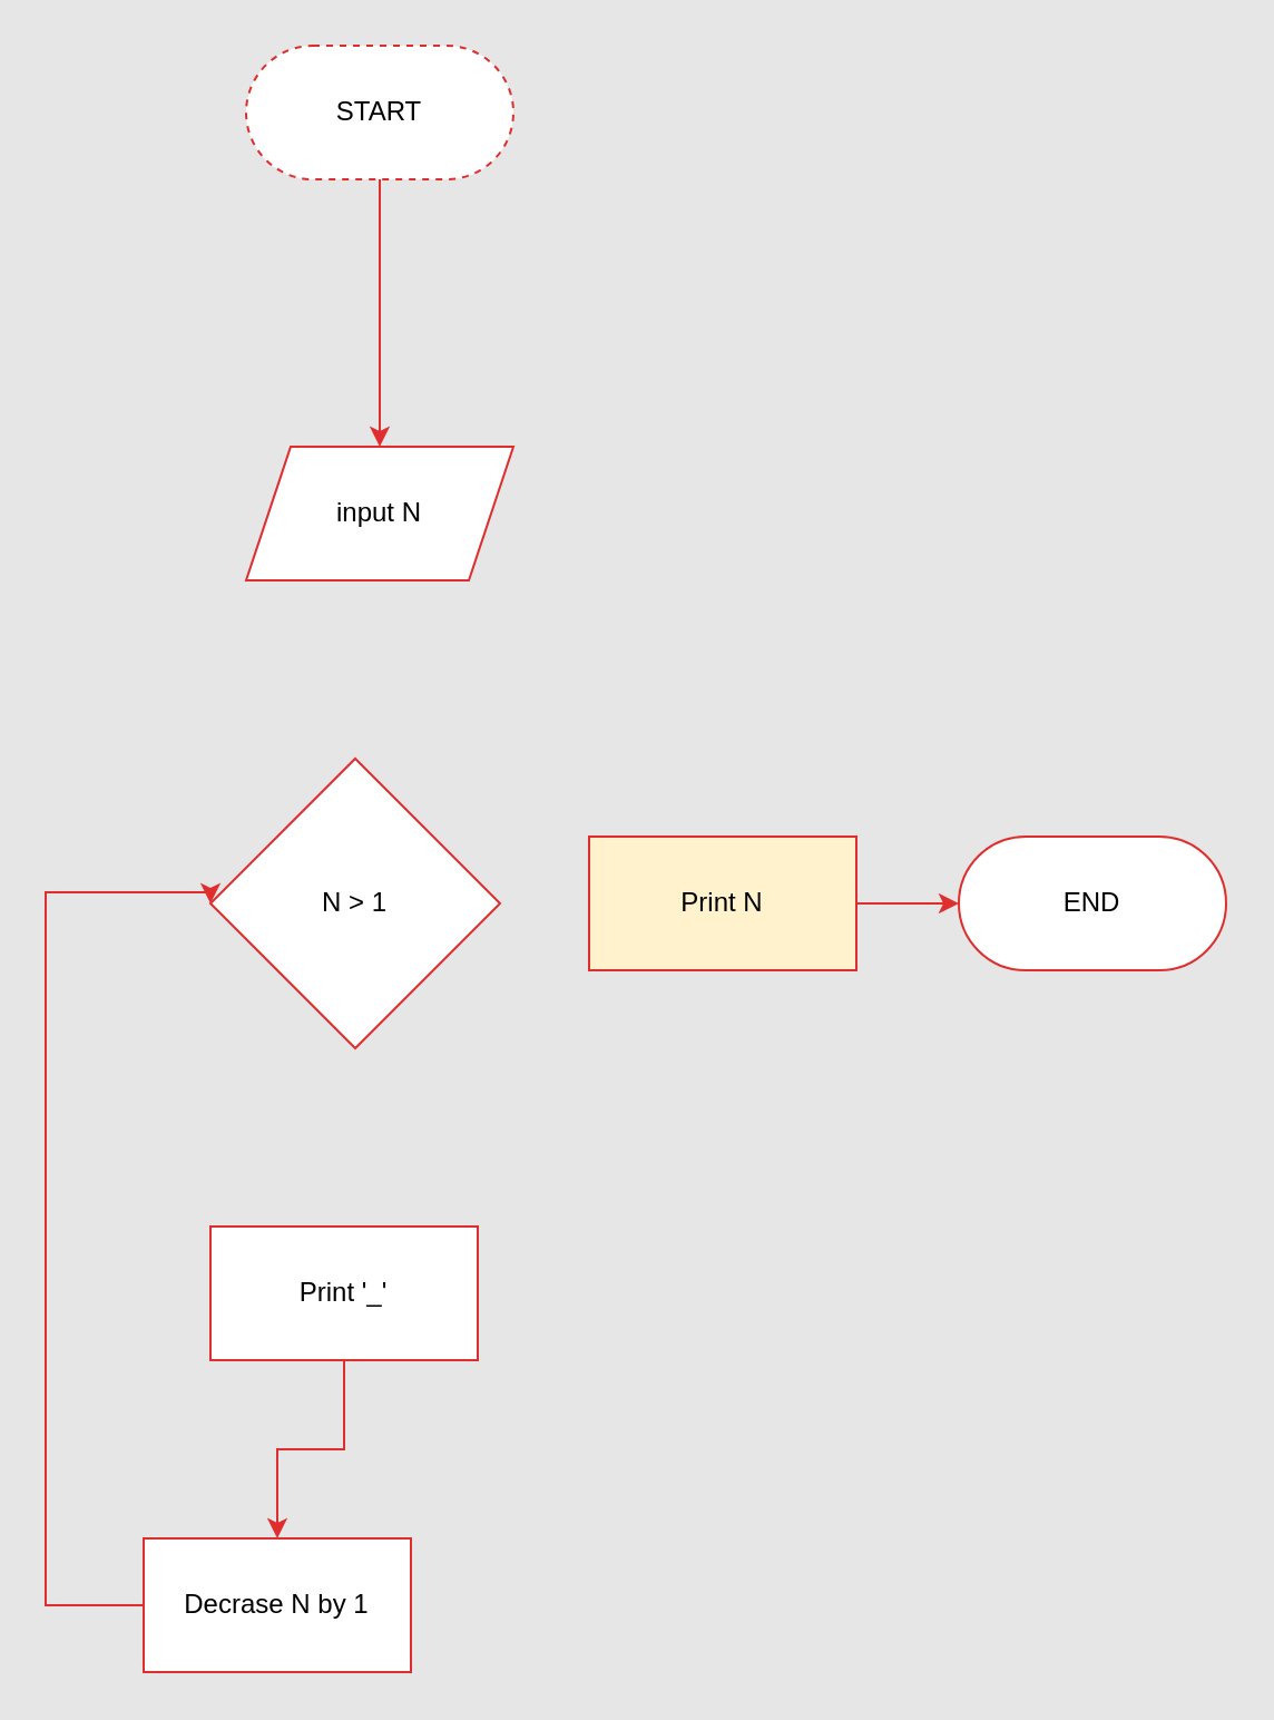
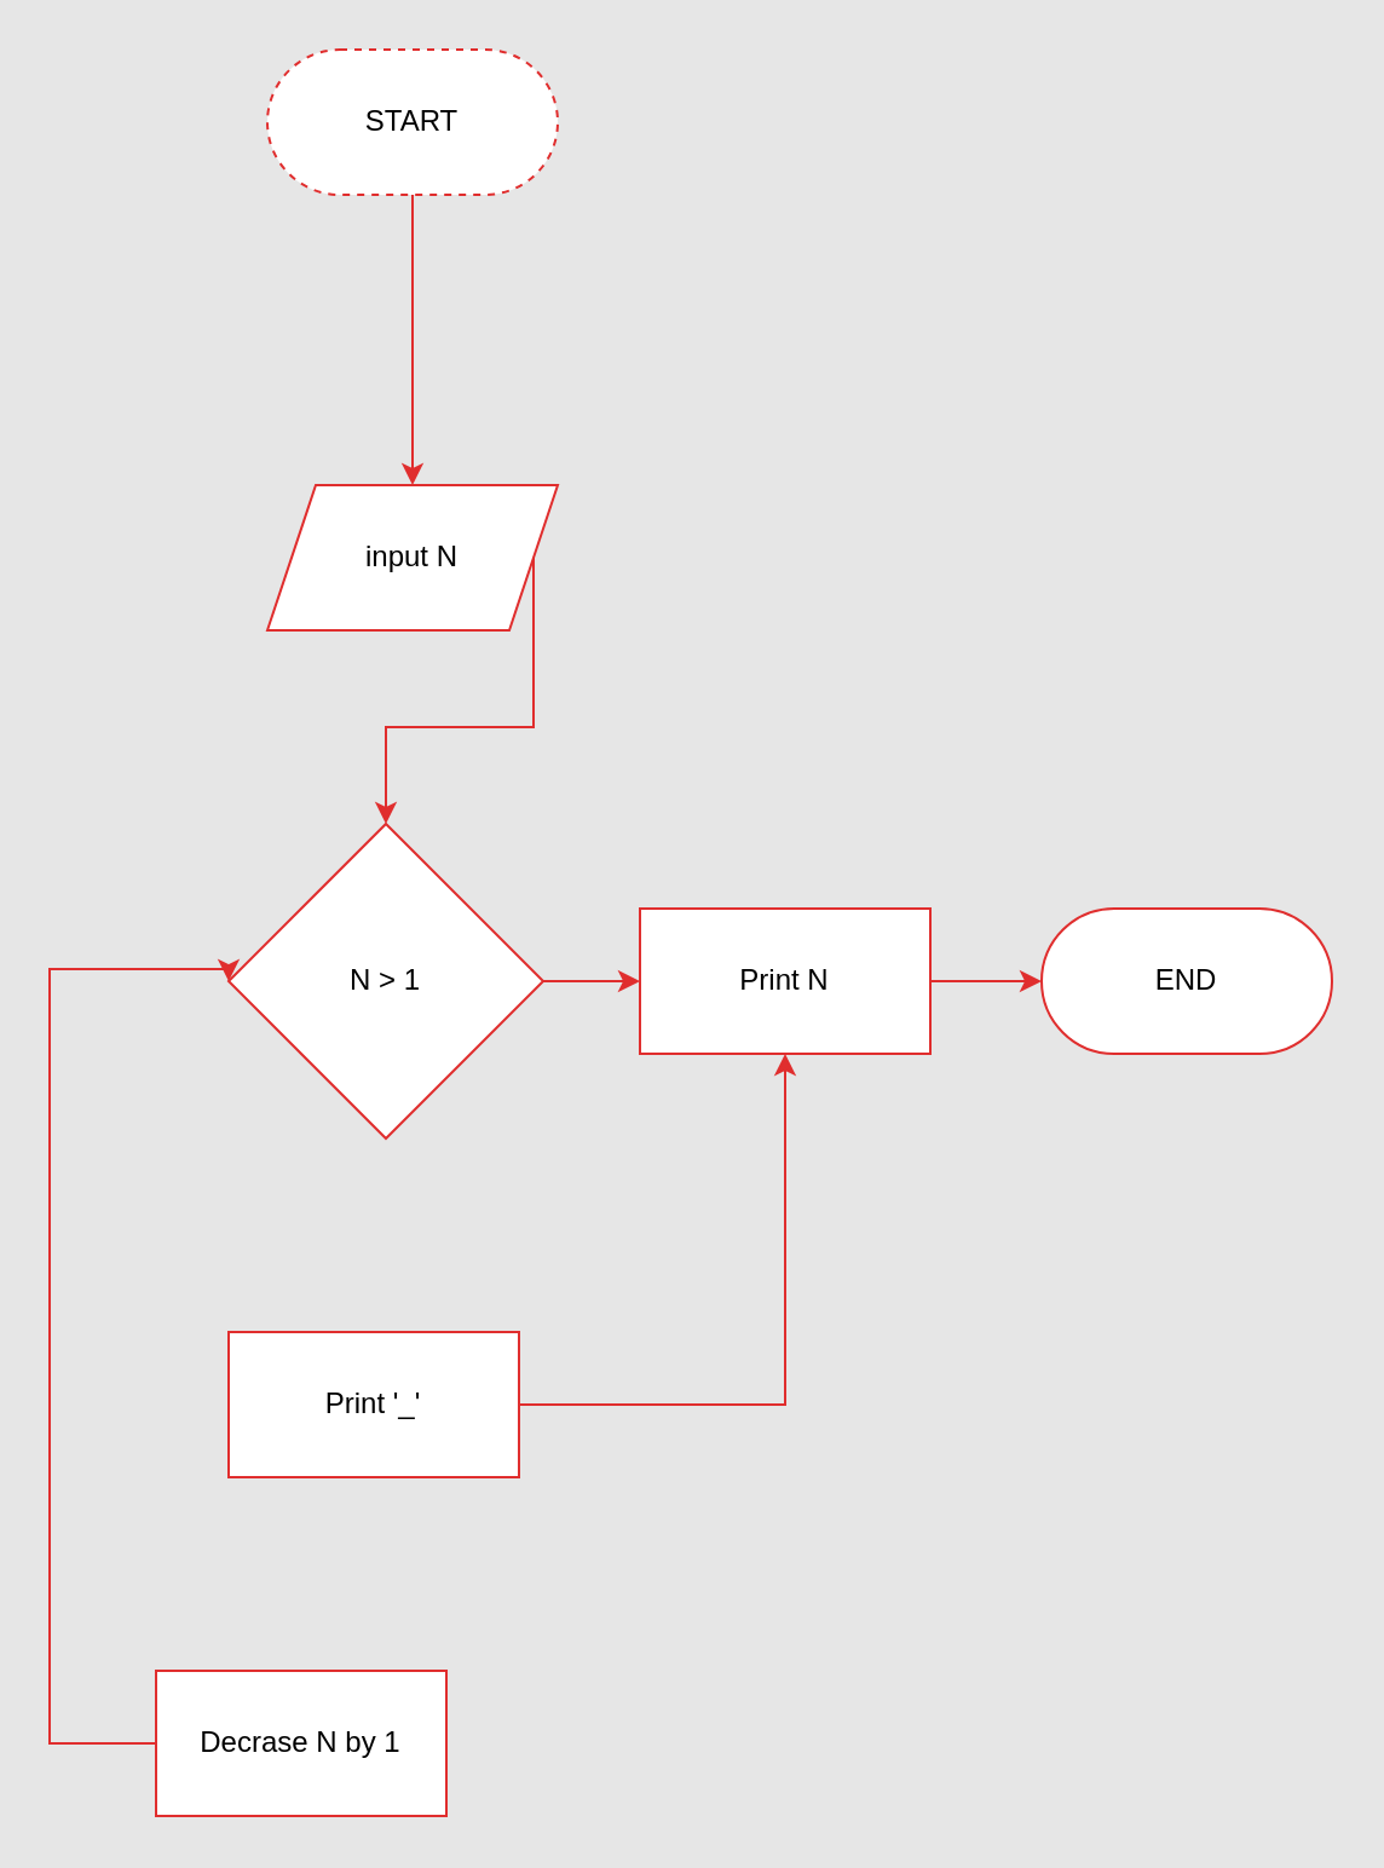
+ <mxCell id="4" value="" style="edgeStyle=orthogonalEdgeStyle;rounded=0;orthogonalLoop=1;jettySize=auto;html=1;exitX=1;exitY=0.5;exitDx=0;exitDy=0;strokeColor=#e02e2e;" edge="1" parent="1" source="7" target="6"><mxGeometry relative="1" as="geometry"><mxPoint x="-160" y="360" as="sourcePoint" /></mxGeometry></mxCell>
+ <mxCell id="5" value="" style="edgeStyle=orthogonalEdgeStyle;rounded=0;orthogonalLoop=1;jettySize=auto;html=1;strokeColor=#e02e2e;" edge="1" parent="1" source="6" target="9"><mxGeometry relative="1" as="geometry" /></mxCell>
- <mxCell id="9" value="Print N" style="rounded=0;whiteSpace=wrap;html=1;strokeColor=#e02e2e;fillColor=#fff2cc;" vertex="1" parent="1"><mxGeometry x="264" y="375" width="120" height="60" as="geometry" /></mxCell>
+ <mxCell id="9" value="Print N" style="rounded=0;whiteSpace=wrap;html=1;strokeColor=#e02e2e;" vertex="1" parent="1"><mxGeometry x="264" y="375" width="120" height="60" as="geometry" /></mxCell>
- <mxCell id="11" value="" style="edgeStyle=orthogonalEdgeStyle;rounded=0;orthogonalLoop=1;jettySize=auto;html=1;strokeColor=#e02e2e;" edge="1" parent="1" source="12" target="14"><mxGeometry relative="1" as="geometry" /></mxCell>
+ <mxCell id="11" value="" style="edgeStyle=orthogonalEdgeStyle;rounded=0;orthogonalLoop=1;jettySize=auto;html=1;strokeColor=#e02e2e;" edge="1" parent="1" source="12" target="9"><mxGeometry relative="1" as="geometry" /></mxCell>
